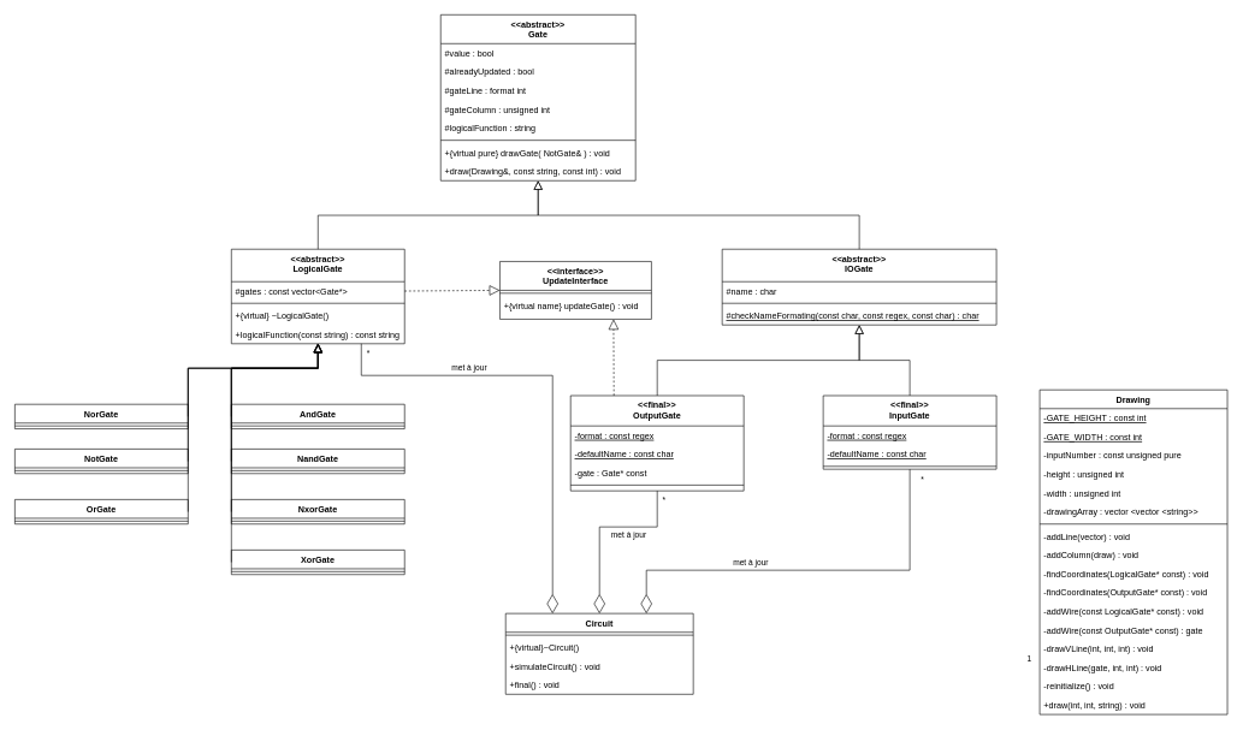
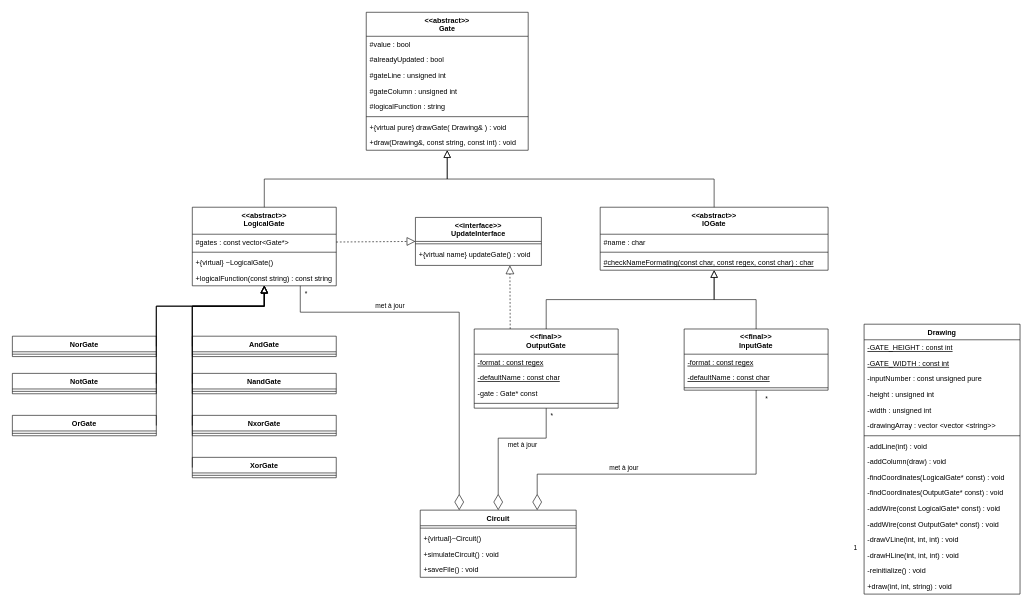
- <mxCell id="5" value="#gateLine : format int" style="text;align=left;verticalAlign=top;spacingLeft=4;spacingRight=4;overflow=hidden;rotatable=0;points=[[0,0.5],[1,0.5]];portConstraint=eastwest;rounded=0;shadow=0;html=0;" vertex="1" parent="2"><mxGeometry y="92" width="270" height="26" as="geometry" /></mxCell>
+ <mxCell id="5" value="#gateLine : unsigned int" style="text;align=left;verticalAlign=top;spacingLeft=4;spacingRight=4;overflow=hidden;rotatable=0;points=[[0,0.5],[1,0.5]];portConstraint=eastwest;rounded=0;shadow=0;html=0;" vertex="1" parent="2"><mxGeometry y="92" width="270" height="26" as="geometry" /></mxCell>
- <mxCell id="9" value="+{virtual pure} drawGate( NotGate&amp; ) : void" style="text;align=left;verticalAlign=top;spacingLeft=4;spacingRight=4;overflow=hidden;rotatable=0;points=[[0,0.5],[1,0.5]];portConstraint=eastwest;" parent="2" vertex="1"><mxGeometry y="178" width="270" height="26" as="geometry" /></mxCell>
+ <mxCell id="9" value="+{virtual pure} drawGate( Drawing&amp; ) : void" style="text;align=left;verticalAlign=top;spacingLeft=4;spacingRight=4;overflow=hidden;rotatable=0;points=[[0,0.5],[1,0.5]];portConstraint=eastwest;" parent="2" vertex="1"><mxGeometry y="178" width="270" height="26" as="geometry" /></mxCell>
- <mxCell id="71" value="-addLine(vector) : void" style="text;align=left;verticalAlign=top;spacingLeft=4;spacingRight=4;overflow=hidden;rotatable=0;points=[[0,0.5],[1,0.5]];portConstraint=eastwest;" vertex="1" parent="63"><mxGeometry y="190" width="260" height="26" as="geometry" /></mxCell>
+ <mxCell id="71" value="-addLine(int) : void" style="text;align=left;verticalAlign=top;spacingLeft=4;spacingRight=4;overflow=hidden;rotatable=0;points=[[0,0.5],[1,0.5]];portConstraint=eastwest;" vertex="1" parent="63"><mxGeometry y="190" width="260" height="26" as="geometry" /></mxCell>
- <mxCell id="76" value="-addWire(const OutputGate* const) : gate" style="text;align=left;verticalAlign=top;spacingLeft=4;spacingRight=4;overflow=hidden;rotatable=0;points=[[0,0.5],[1,0.5]];portConstraint=eastwest;" vertex="1" parent="63"><mxGeometry y="320" width="260" height="26" as="geometry" /></mxCell>
+ <mxCell id="76" value="-addWire(const OutputGate* const) : void" style="text;align=left;verticalAlign=top;spacingLeft=4;spacingRight=4;overflow=hidden;rotatable=0;points=[[0,0.5],[1,0.5]];portConstraint=eastwest;" vertex="1" parent="63"><mxGeometry y="320" width="260" height="26" as="geometry" /></mxCell>
- <mxCell id="78" value="-drawHLine(gate, int, int) : void" style="text;align=left;verticalAlign=top;spacingLeft=4;spacingRight=4;overflow=hidden;rotatable=0;points=[[0,0.5],[1,0.5]];portConstraint=eastwest;" vertex="1" parent="63"><mxGeometry y="372" width="260" height="26" as="geometry" /></mxCell>
+ <mxCell id="78" value="-drawHLine(int, int, int) : void" style="text;align=left;verticalAlign=top;spacingLeft=4;spacingRight=4;overflow=hidden;rotatable=0;points=[[0,0.5],[1,0.5]];portConstraint=eastwest;" vertex="1" parent="63"><mxGeometry y="372" width="260" height="26" as="geometry" /></mxCell>
- <mxCell id="62" value="+final() : void" style="text;align=left;verticalAlign=top;spacingLeft=4;spacingRight=4;overflow=hidden;rotatable=0;points=[[0,0.5],[1,0.5]];portConstraint=eastwest;rounded=0;shadow=0;html=0;" vertex="1" parent="58"><mxGeometry y="86" width="260" height="26" as="geometry" /></mxCell>
+ <mxCell id="62" value="+saveFile() : void" style="text;align=left;verticalAlign=top;spacingLeft=4;spacingRight=4;overflow=hidden;rotatable=0;points=[[0,0.5],[1,0.5]];portConstraint=eastwest;rounded=0;shadow=0;html=0;" vertex="1" parent="58"><mxGeometry y="86" width="260" height="26" as="geometry" /></mxCell>
